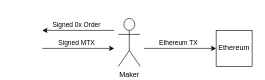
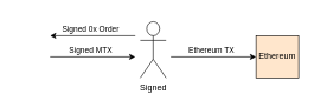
- <mxCell id="10" value="Ethereum" style="rounded=0;whiteSpace=wrap;html=1;" vertex="1" parent="1"><mxGeometry x="360" y="50" width="60" height="60" as="geometry" /></mxCell>
+ <mxCell id="10" value="Ethereum" style="rounded=0;whiteSpace=wrap;html=1;fillColor=#ffe6cc;" vertex="1" parent="1"><mxGeometry x="360" y="50" width="60" height="60" as="geometry" /></mxCell>
- <mxCell id="7" value="Maker" style="shape=umlActor;verticalLabelPosition=bottom;verticalAlign=top;html=1;outlineConnect=0;" vertex="1" parent="1"><mxGeometry x="197" y="30" width="36.36" height="80" as="geometry" /></mxCell>
+ <mxCell id="7" value="Signed" style="shape=umlActor;verticalLabelPosition=bottom;verticalAlign=top;html=1;outlineConnect=0;" vertex="1" parent="1"><mxGeometry x="197" y="30" width="36.36" height="80" as="geometry" /></mxCell>
